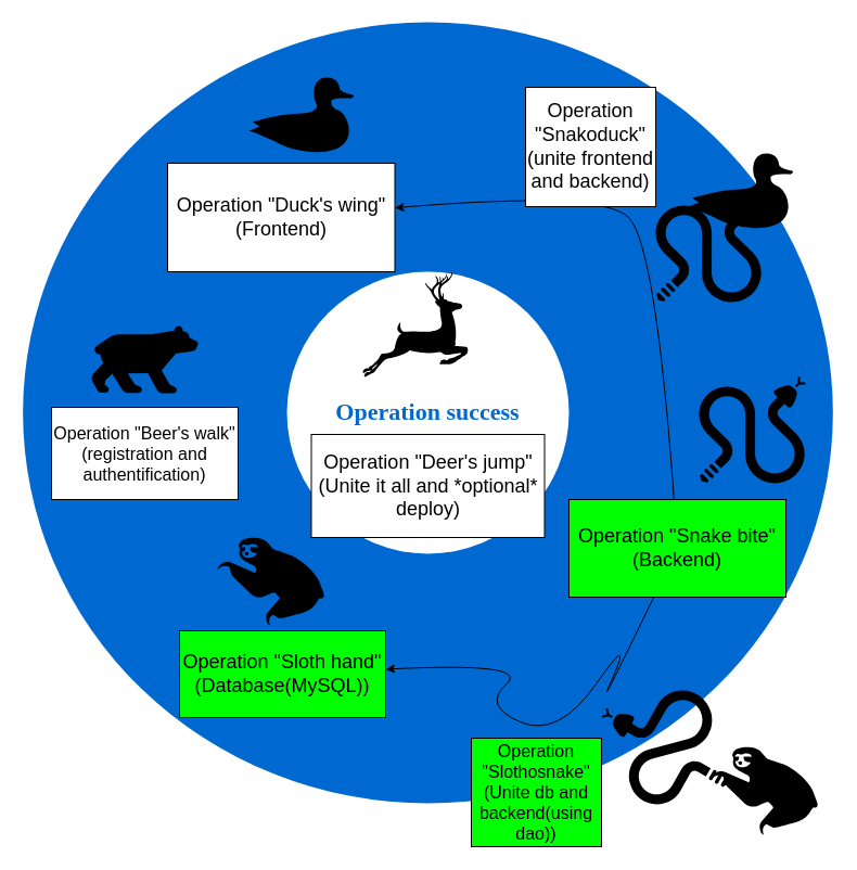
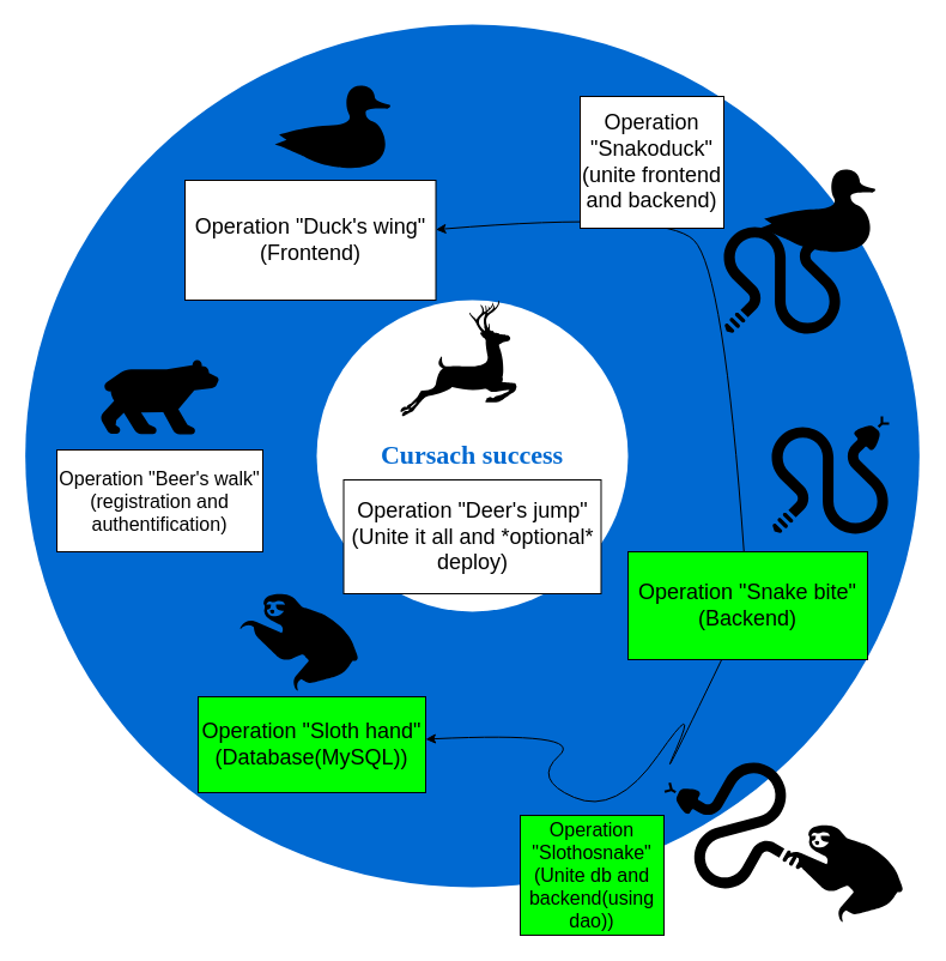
- <mxCell id="3" value="Operation success" style="ellipse;whiteSpace=wrap;html=1;rounded=0;shadow=0;comic=0;strokeWidth=1;fontFamily=Verdana;fontSize=22;strokeColor=none;fillColor=#ffffff;fontColor=#0069D1;fontStyle=1" parent="1" vertex="1"><mxGeometry x="264" y="250" width="260" height="260" as="geometry" /></mxCell>
+ <mxCell id="3" value="Cursach success" style="ellipse;whiteSpace=wrap;html=1;rounded=0;shadow=0;comic=0;strokeWidth=1;fontFamily=Verdana;fontSize=22;strokeColor=none;fillColor=#ffffff;fontColor=#0069D1;fontStyle=1" parent="1" vertex="1"><mxGeometry x="264" y="250" width="260" height="260" as="geometry" /></mxCell>
